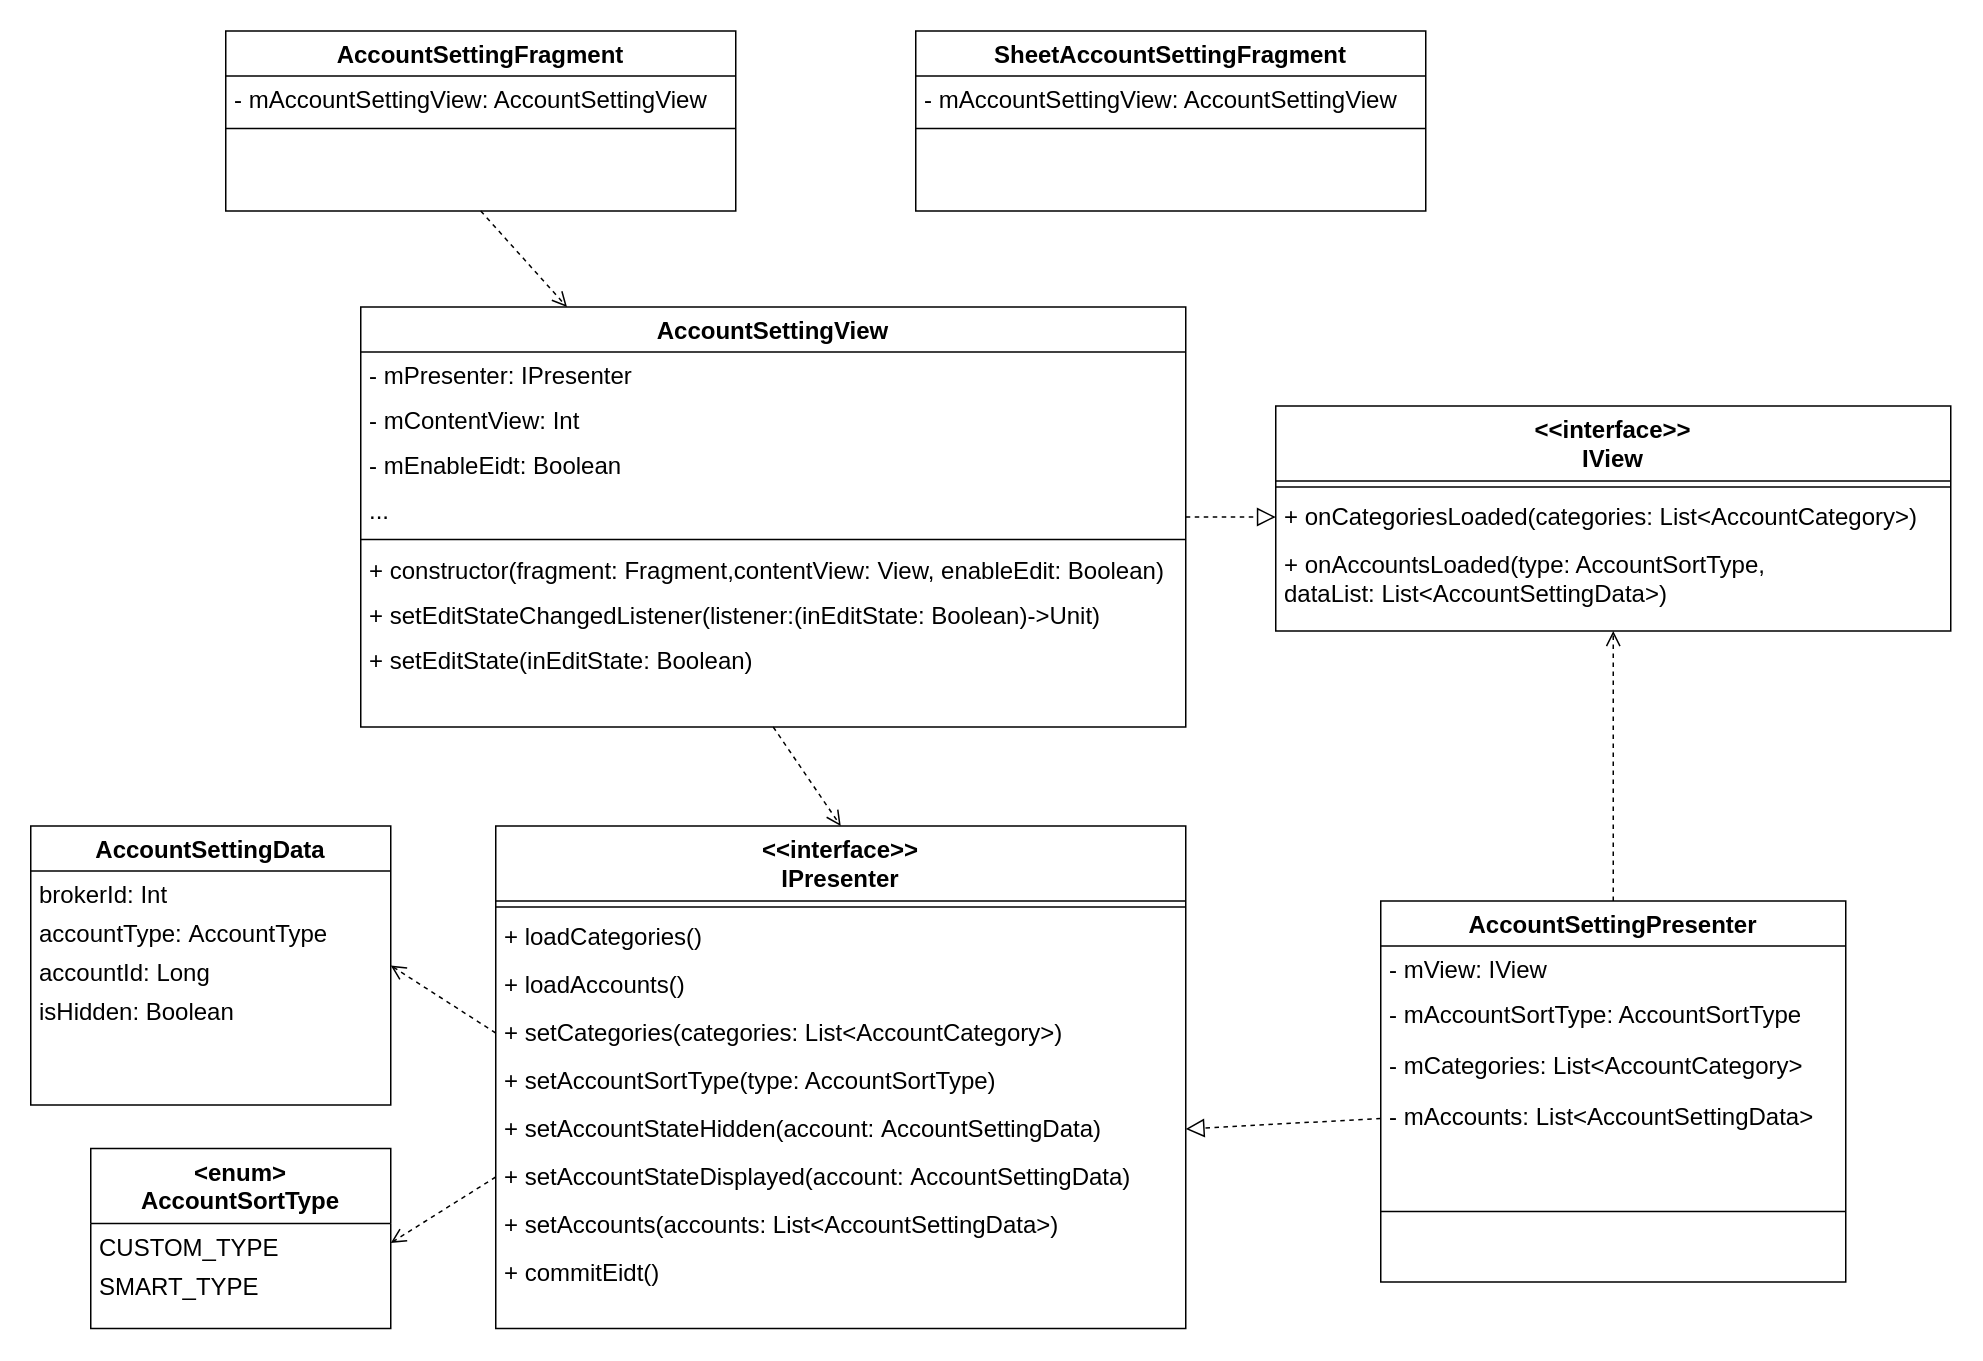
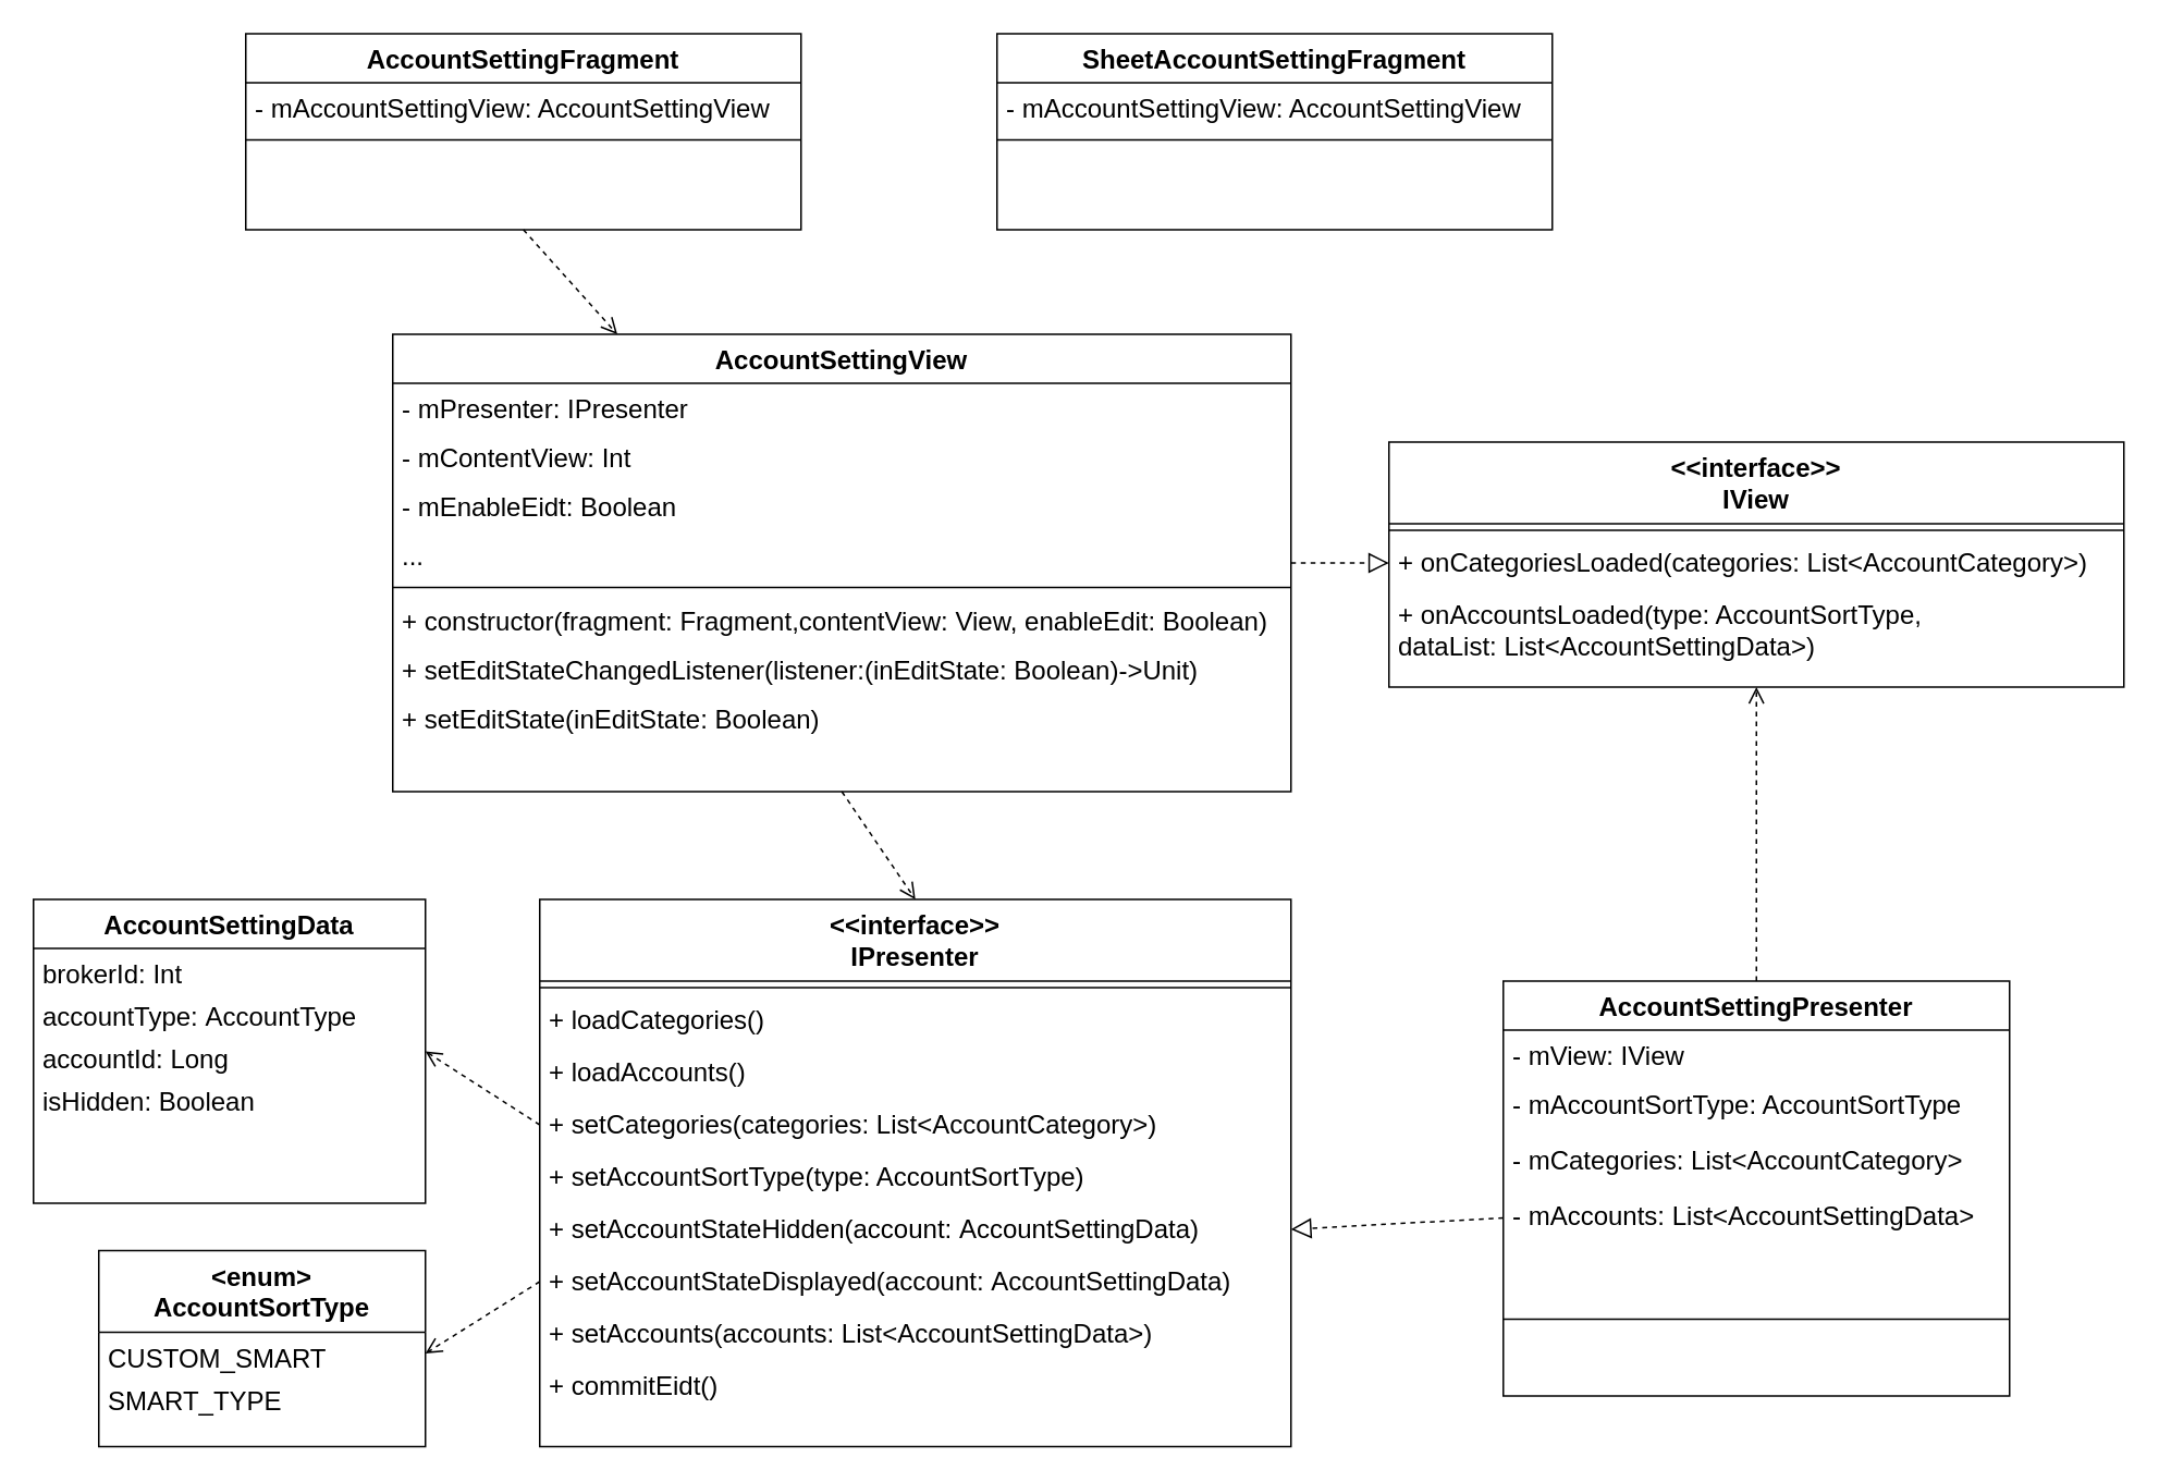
- <mxCell id="18" value="CUSTOM_TYPE" style="text;align=left;verticalAlign=top;spacingLeft=4;spacingRight=4;overflow=hidden;rotatable=0;points=[[0,0.5],[1,0.5]];portConstraint=eastwest;fontSize=16;" parent="17" vertex="1"><mxGeometry y="50" width="200" height="26" as="geometry" /></mxCell>
+ <mxCell id="18" value="CUSTOM_SMART" style="text;align=left;verticalAlign=top;spacingLeft=4;spacingRight=4;overflow=hidden;rotatable=0;points=[[0,0.5],[1,0.5]];portConstraint=eastwest;fontSize=16;" parent="17" vertex="1"><mxGeometry y="50" width="200" height="26" as="geometry" /></mxCell>
